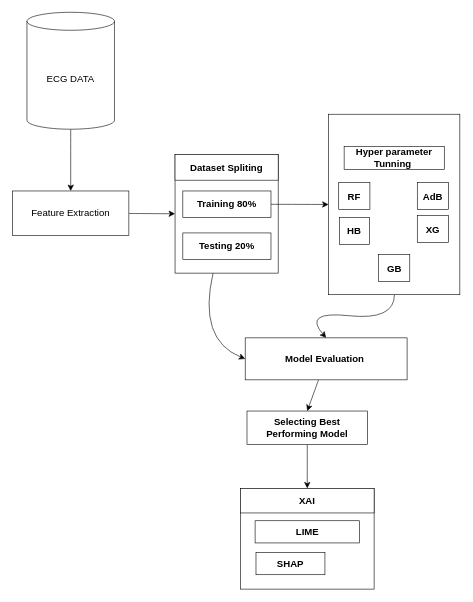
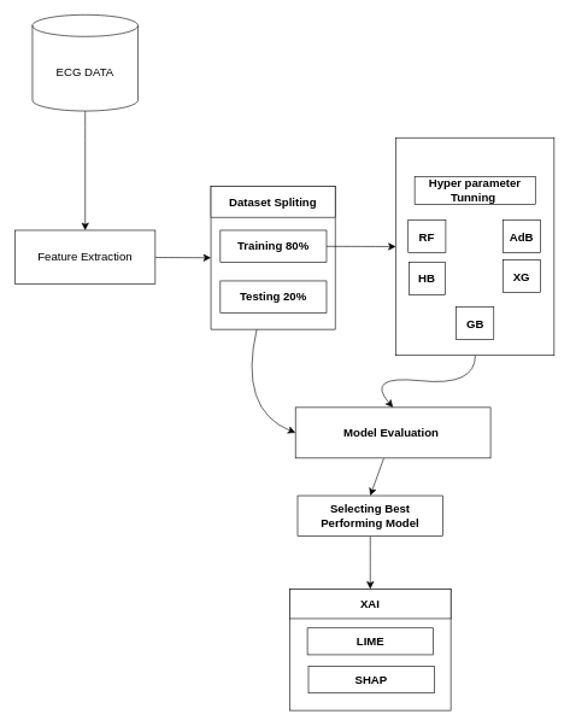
- <mxCell id="25" value="ECG DATA" style="shape=cylinder3;whiteSpace=wrap;html=1;boundedLbl=1;backgroundOutline=1;size=15;fontSize=16;" vertex="1" parent="1"><mxGeometry x="44" y="20" width="146" height="195" as="geometry" /></mxCell>
+ <mxCell id="25" value="ECG DATA" style="shape=cylinder3;whiteSpace=wrap;html=1;boundedLbl=1;backgroundOutline=1;size=15;fontSize=16;" vertex="1" parent="1"><mxGeometry x="44" y="20" width="146" height="133" as="geometry" /></mxCell>
- <mxCell id="23" value="&lt;b&gt;SHAP&lt;/b&gt;" style="rounded=0;whiteSpace=wrap;html=1;fontSize=16;" vertex="1" parent="1"><mxGeometry x="426" y="921" width="115" height="37" as="geometry" /></mxCell>
+ <mxCell id="23" value="&lt;b&gt;SHAP&lt;/b&gt;" style="rounded=0;whiteSpace=wrap;html=1;fontSize=16;" vertex="1" parent="1"><mxGeometry x="426" y="921" width="174" height="37" as="geometry" /></mxCell>
